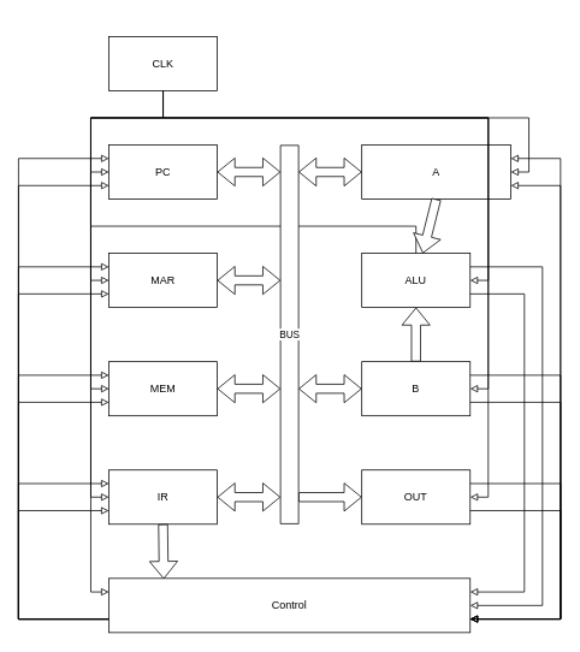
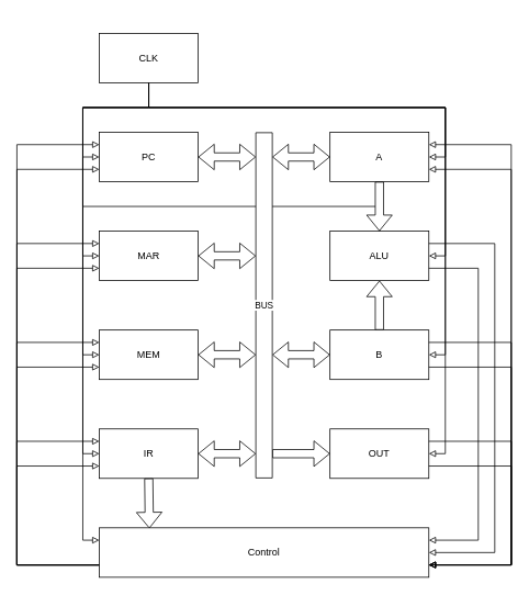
- <mxCell id="5" value="A" style="rounded=0;whiteSpace=wrap;html=1;" vertex="1" parent="1"><mxGeometry x="400" y="160" width="165" height="60" as="geometry" /></mxCell>
+ <mxCell id="5" value="A" style="rounded=0;whiteSpace=wrap;html=1;" vertex="1" parent="1"><mxGeometry x="400" y="160" width="120" height="60" as="geometry" /></mxCell>
